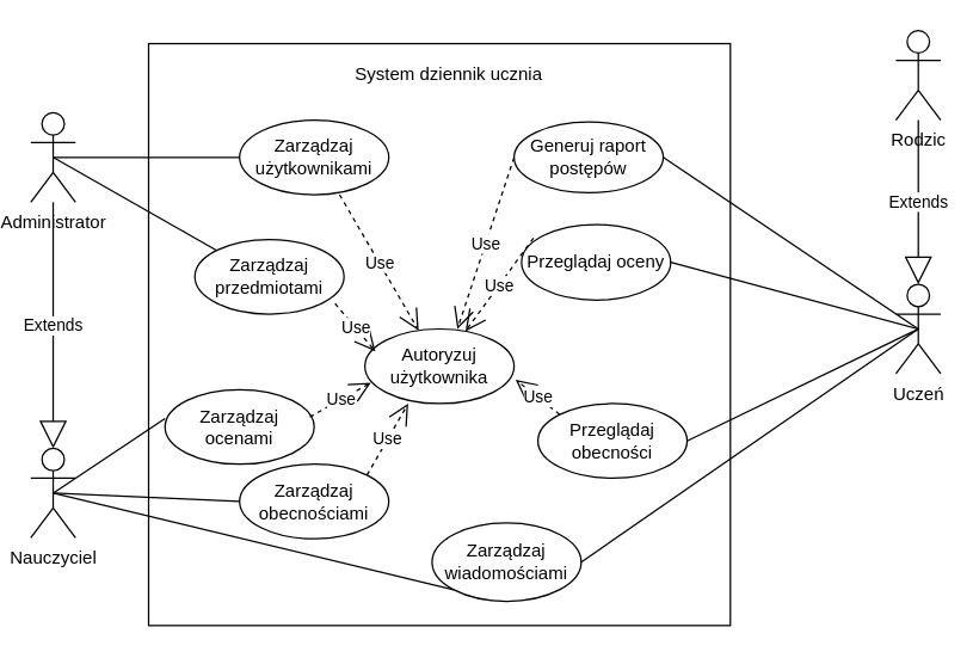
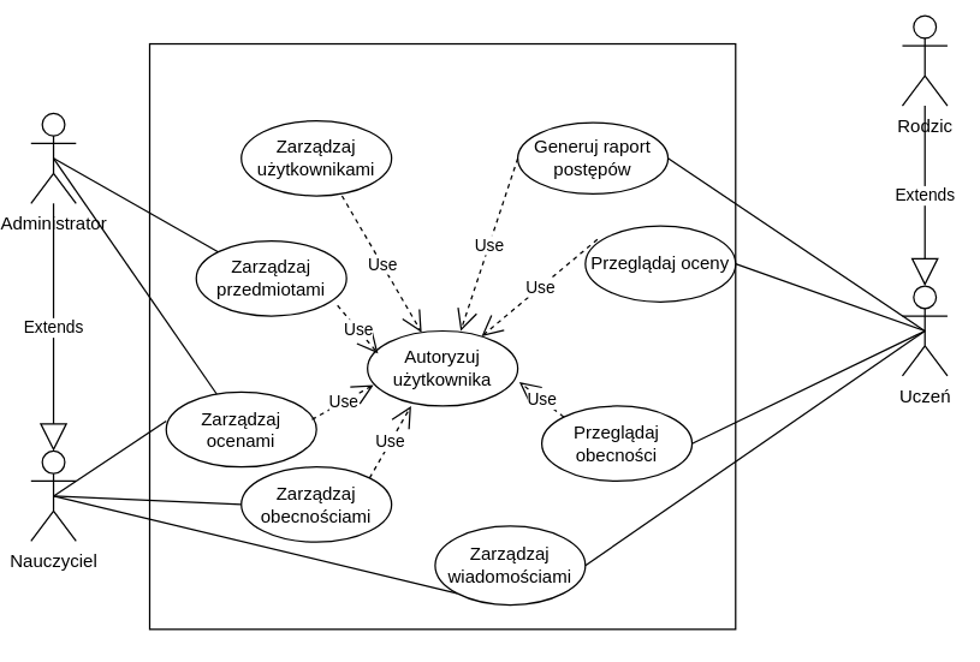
- <mxCell id="22" value="System dziennik ucznia" style="text;html=1;align=center;verticalAlign=middle;resizable=0;points=[];autosize=1;" vertex="1" parent="1"><mxGeometry x="230" y="40" width="140" height="20" as="geometry" /></mxCell>
- <mxCell id="4" value="Rodzic" style="shape=umlActor;verticalLabelPosition=bottom;labelBackgroundColor=#ffffff;verticalAlign=top;html=1;outlineConnect=0;" vertex="1" parent="1"><mxGeometry x="600" y="20" width="30" height="60" as="geometry" /></mxCell>
+ <mxCell id="4" value="Rodzic" style="shape=umlActor;verticalLabelPosition=bottom;labelBackgroundColor=#ffffff;verticalAlign=top;html=1;outlineConnect=0;" vertex="1" parent="1"><mxGeometry x="600" y="10" width="30" height="60" as="geometry" /></mxCell>
- <mxCell id="17" value="" style="endArrow=none;html=1;exitX=0.5;exitY=0.5;exitDx=0;exitDy=0;exitPerimeter=0;entryX=0;entryY=0.5;entryDx=0;entryDy=0;" edge="1" parent="1" source="5" target="7"><mxGeometry width="50" height="50" relative="1" as="geometry"><mxPoint x="270" y="260" as="sourcePoint" /><mxPoint x="320" y="210" as="targetPoint" /></mxGeometry></mxCell>
+ <mxCell id="17" value="" style="endArrow=none;html=1;exitX=0.5;exitY=0.5;exitDx=0;exitDy=0;exitPerimeter=0;" edge="1" parent="1" source="5" target="8"><mxGeometry width="50" height="50" relative="1" as="geometry"><mxPoint x="270" y="260" as="sourcePoint" /><mxPoint x="320" y="210" as="targetPoint" /></mxGeometry></mxCell>
- <mxCell id="25" value="Przeglądaj oceny" style="ellipse;whiteSpace=wrap;html=1;align=center;" vertex="1" parent="1"><mxGeometry x="349" y="150" width="100" height="50.63" as="geometry" /></mxCell>
+ <mxCell id="25" value="Przeglądaj oceny" style="ellipse;whiteSpace=wrap;html=1;align=center;" vertex="1" parent="1"><mxGeometry x="389" y="150" width="100" height="50.63" as="geometry" /></mxCell>
